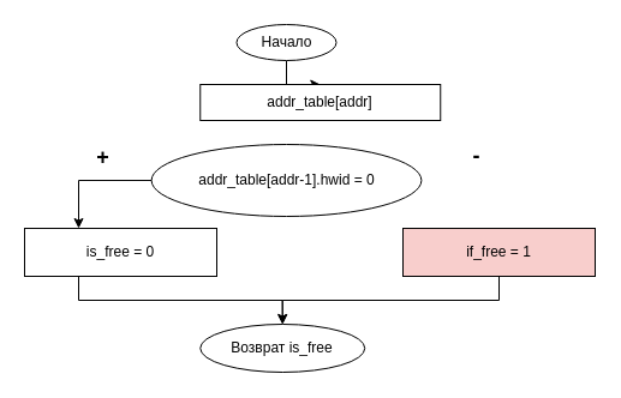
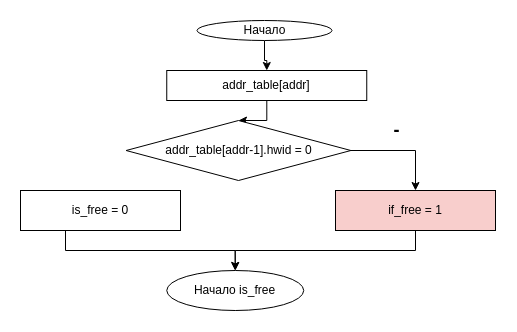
- <mxCell id="3" value="Начало" style="ellipse;whiteSpace=wrap;html=1;" parent="1" vertex="1"><mxGeometry x="196.5" y="20" width="83" height="30" as="geometry" /></mxCell>
+ <mxCell id="3" value="Начало" style="ellipse;whiteSpace=wrap;html=1;" parent="1" vertex="1"><mxGeometry x="196.5" y="20" width="135" height="20" as="geometry" /></mxCell>
+ <mxCell id="4" style="edgeStyle=orthogonalEdgeStyle;rounded=0;orthogonalLoop=1;jettySize=auto;html=1;entryX=0.5;entryY=0;entryDx=0;entryDy=0;" parent="1" source="5" target="9" edge="1"><mxGeometry relative="1" as="geometry" /></mxCell>
- <mxCell id="6" style="edgeStyle=orthogonalEdgeStyle;rounded=0;orthogonalLoop=1;jettySize=auto;html=1;" parent="1" source="9" target="11" edge="1"><mxGeometry relative="1" as="geometry"><Array as="points"><mxPoint x="65" y="150" /></Array></mxGeometry></mxCell>
- <mxCell id="7" value="+" style="text;html=1;align=center;verticalAlign=middle;resizable=0;points=[];labelBackgroundColor=#ffffff;fontStyle=1;fontSize=18;" parent="6" vertex="1" connectable="0"><mxGeometry x="-0.093" y="-3" relative="1" as="geometry"><mxPoint x="5.2" y="-17" as="offset" /></mxGeometry></mxCell>
- <mxCell id="9" value="addr_table[addr-1].hwid = 0" style="ellipse;whiteSpace=wrap;html=1;" parent="1" vertex="1"><mxGeometry x="125.63" y="120" width="224.75" height="60" as="geometry" /></mxCell>
+ <mxCell id="9" value="addr_table[addr-1].hwid = 0" style="rhombus;whiteSpace=wrap;html=1;" parent="1" vertex="1"><mxGeometry x="125.63" y="120" width="224.75" height="60" as="geometry" /></mxCell>
+ <mxCell id="8" style="edgeStyle=orthogonalEdgeStyle;rounded=0;orthogonalLoop=1;jettySize=auto;html=1;entryX=0.5;entryY=0;entryDx=0;entryDy=0;" parent="1" source="9" target="13" edge="1"><mxGeometry relative="1" as="geometry"><Array as="points"><mxPoint x="415" y="150" /></Array></mxGeometry></mxCell>
- <mxCell id="14" value="Возврат is_free" style="ellipse;whiteSpace=wrap;html=1;" parent="1" vertex="1"><mxGeometry x="166.25" y="270" width="136.99" height="40" as="geometry" /></mxCell>
+ <mxCell id="14" value="Начало is_free" style="ellipse;whiteSpace=wrap;html=1;" parent="1" vertex="1"><mxGeometry x="166.25" y="270" width="136.99" height="40" as="geometry" /></mxCell>
